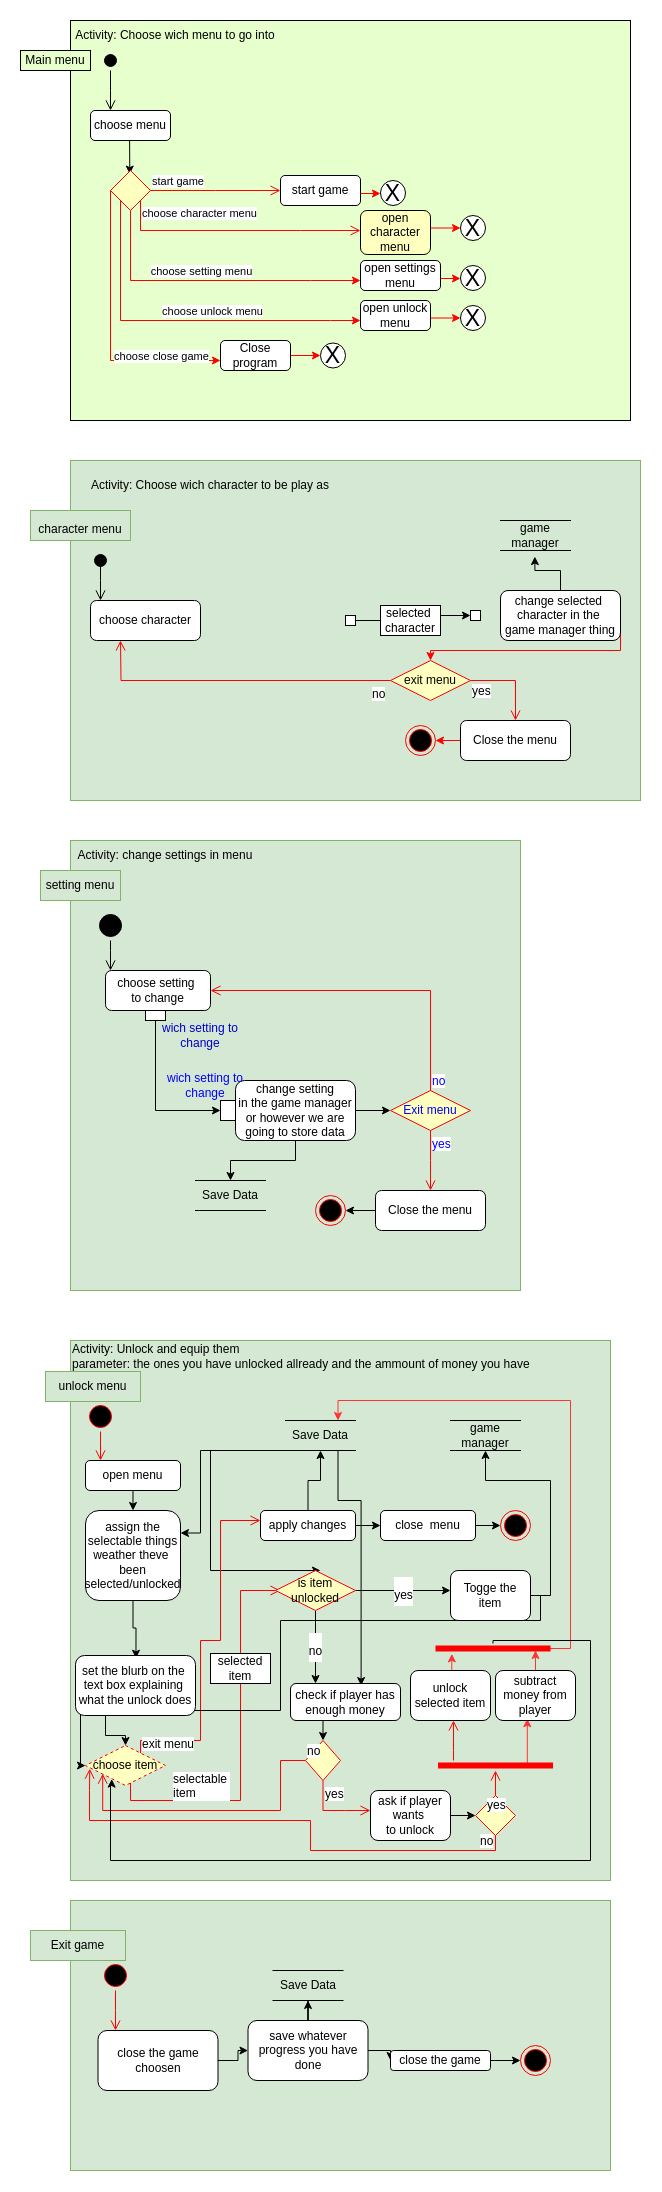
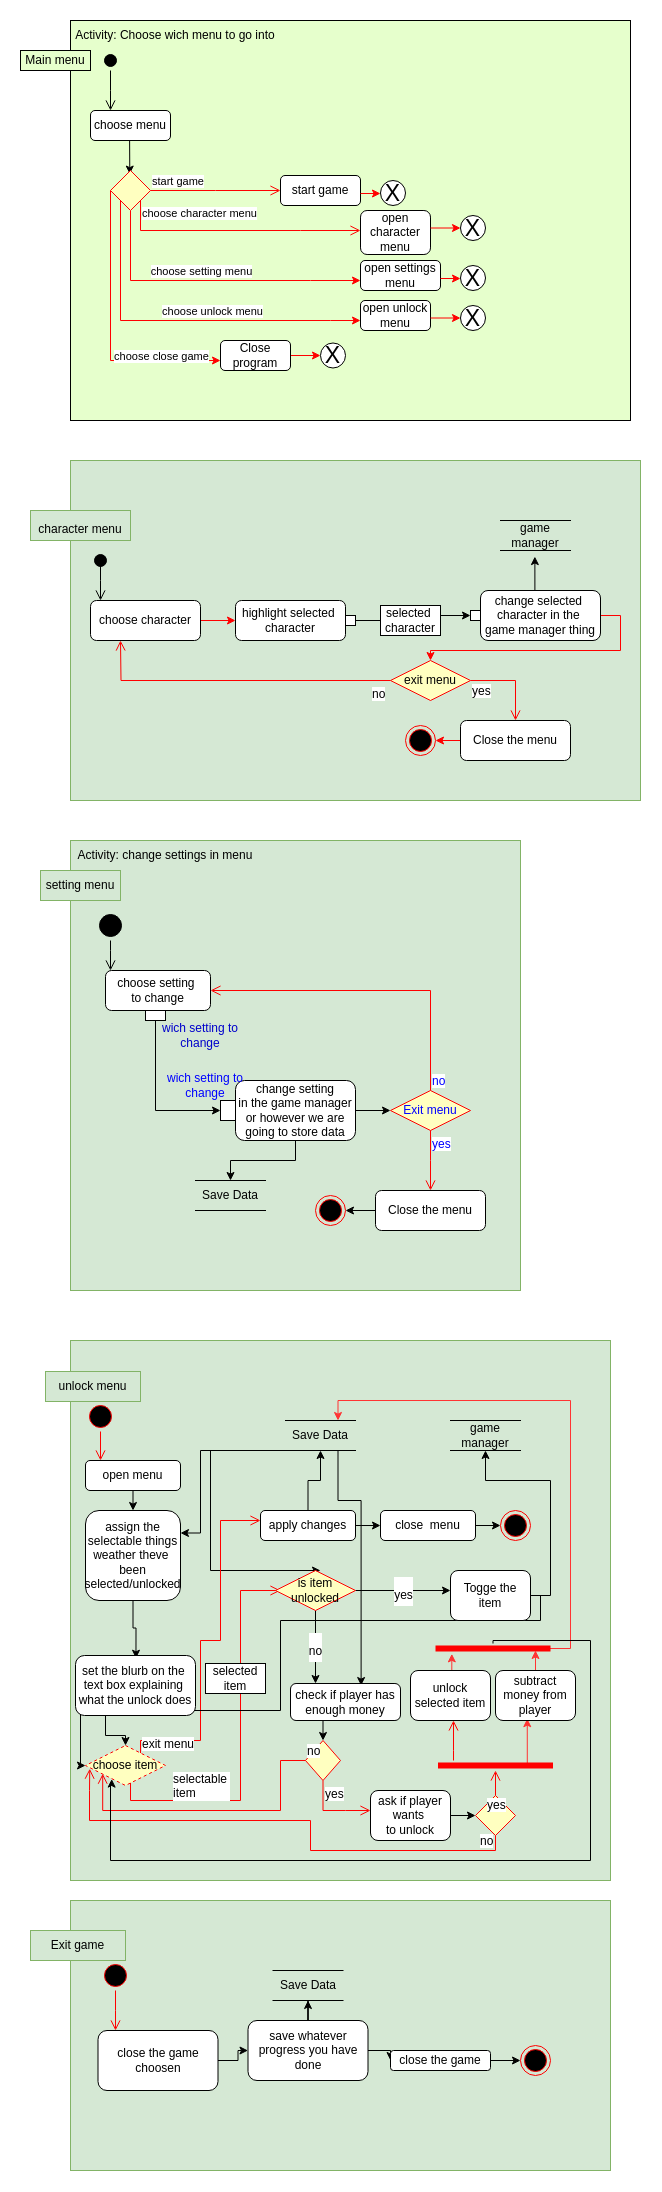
- <mxCell id="27" value="open character&lt;br&gt;menu" style="rounded=1;whiteSpace=wrap;html=1;movable=0;resizable=0;rotatable=0;deletable=0;editable=0;connectable=0;fillColor=#ffffc0;" parent="1" vertex="1"><mxGeometry x="360" y="210" width="70" height="44" as="geometry" /></mxCell>
+ <mxCell id="27" value="open character&lt;br&gt;menu" style="rounded=1;whiteSpace=wrap;html=1;movable=0;resizable=0;rotatable=0;deletable=0;editable=0;connectable=0;" parent="1" vertex="1"><mxGeometry x="360" y="210" width="70" height="44" as="geometry" /></mxCell>
- <mxCell id="35" value="Activity: Choose wich character to be play as" style="text;html=1;strokeColor=none;fillColor=none;align=center;verticalAlign=middle;whiteSpace=wrap;rounded=0;movable=0;resizable=0;rotatable=0;deletable=0;editable=0;connectable=0;" parent="1" vertex="1"><mxGeometry x="80" y="470" width="260" height="30" as="geometry" /></mxCell>
- <mxCell id="43" value="change selected&amp;nbsp;&lt;br&gt;character in the&amp;nbsp;&lt;br&gt;game manager thing" style="whiteSpace=wrap;html=1;fillColor=#ffffff;strokeColor=#000000;rounded=1;movable=0;resizable=0;rotatable=0;deletable=0;editable=0;connectable=0;" parent="1" vertex="1"><mxGeometry x="500" y="590" width="120" height="50" as="geometry" /></mxCell>
+ <mxCell id="43" value="change selected&amp;nbsp;&lt;br&gt;character in the&amp;nbsp;&lt;br&gt;game manager thing" style="whiteSpace=wrap;html=1;fillColor=#ffffff;strokeColor=#000000;rounded=1;movable=0;resizable=0;rotatable=0;deletable=0;editable=0;connectable=0;" parent="1" vertex="1"><mxGeometry x="480" y="590" width="120" height="50" as="geometry" /></mxCell>
+ <mxCell id="38" style="edgeStyle=orthogonalEdgeStyle;rounded=0;orthogonalLoop=1;jettySize=auto;html=1;exitX=1;exitY=0.5;exitDx=0;exitDy=0;entryX=0;entryY=0.5;entryDx=0;entryDy=0;strokeColor=#FF0000;fontSize=12;movable=0;resizable=0;rotatable=0;deletable=0;editable=0;connectable=0;" parent="1" source="39" target="40" edge="1"><mxGeometry relative="1" as="geometry" /></mxCell>
+ <mxCell id="40" value="highlight selected&amp;nbsp;&lt;br&gt;character" style="rounded=1;whiteSpace=wrap;html=1;strokeColor=#000000;fontSize=12;fillColor=#ffffff;movable=0;resizable=0;rotatable=0;deletable=0;editable=0;connectable=0;" parent="1" vertex="1"><mxGeometry x="235" y="600" width="110" height="40" as="geometry" /></mxCell>
- <mxCell id="77" value="Activity: Unlock and equip them &lt;br&gt;&lt;div style=&quot;&quot;&gt;&lt;span style=&quot;background-color: initial;&quot;&gt;parameter: the ones you have&amp;nbsp;&lt;/span&gt;&lt;span style=&quot;background-color: initial;&quot;&gt;unlocked allready and the ammount of money you have&lt;/span&gt;&lt;/div&gt;" style="text;html=1;strokeColor=none;fillColor=none;align=left;verticalAlign=middle;whiteSpace=wrap;rounded=0;movable=0;resizable=0;rotatable=0;deletable=0;editable=0;connectable=0;" parent="1" vertex="1"><mxGeometry x="70" y="1341" width="460" height="30" as="geometry" /></mxCell>
- <mxCell id="101" value="selected item" style="rounded=0;whiteSpace=wrap;html=1;strokeColor=default;fontSize=12;fontColor=#000000;fillColor=default;movable=0;resizable=0;rotatable=0;deletable=0;editable=0;connectable=0;" parent="1" vertex="1"><mxGeometry x="210" y="1653" width="60" height="30" as="geometry" /></mxCell>
+ <mxCell id="101" value="selected item" style="rounded=0;whiteSpace=wrap;html=1;strokeColor=default;fontSize=12;fontColor=#000000;fillColor=default;movable=0;resizable=0;rotatable=0;deletable=0;editable=0;connectable=0;" parent="1" vertex="1"><mxGeometry x="205" y="1663" width="60" height="30" as="geometry" /></mxCell>
